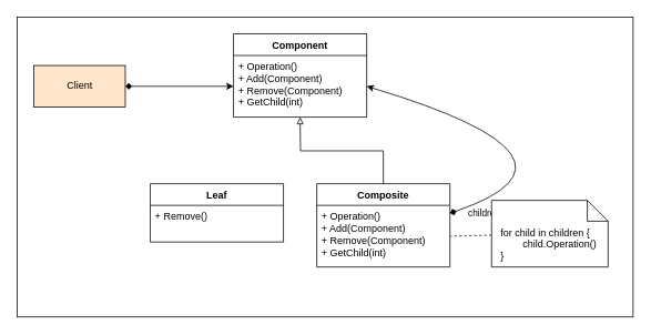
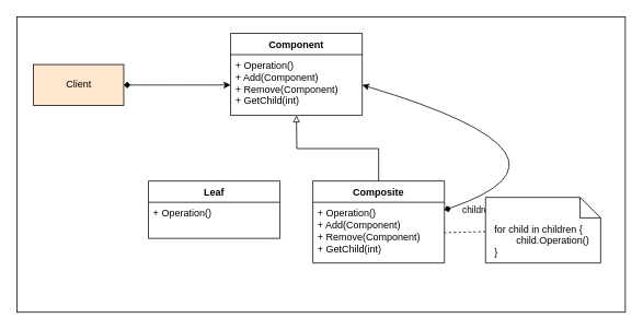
- <mxCell id="6" value="+ Remove()" style="text;strokeColor=none;fillColor=none;align=left;verticalAlign=top;spacingLeft=4;spacingRight=4;overflow=hidden;rotatable=0;points=[[0,0.5],[1,0.5]];portConstraint=eastwest;whiteSpace=wrap;html=1;" parent="5" vertex="1"><mxGeometry y="26" width="160" height="44" as="geometry" /></mxCell>
+ <mxCell id="6" value="+ Operation()" style="text;strokeColor=none;fillColor=none;align=left;verticalAlign=top;spacingLeft=4;spacingRight=4;overflow=hidden;rotatable=0;points=[[0,0.5],[1,0.5]];portConstraint=eastwest;whiteSpace=wrap;html=1;" parent="5" vertex="1"><mxGeometry y="26" width="160" height="44" as="geometry" /></mxCell>
